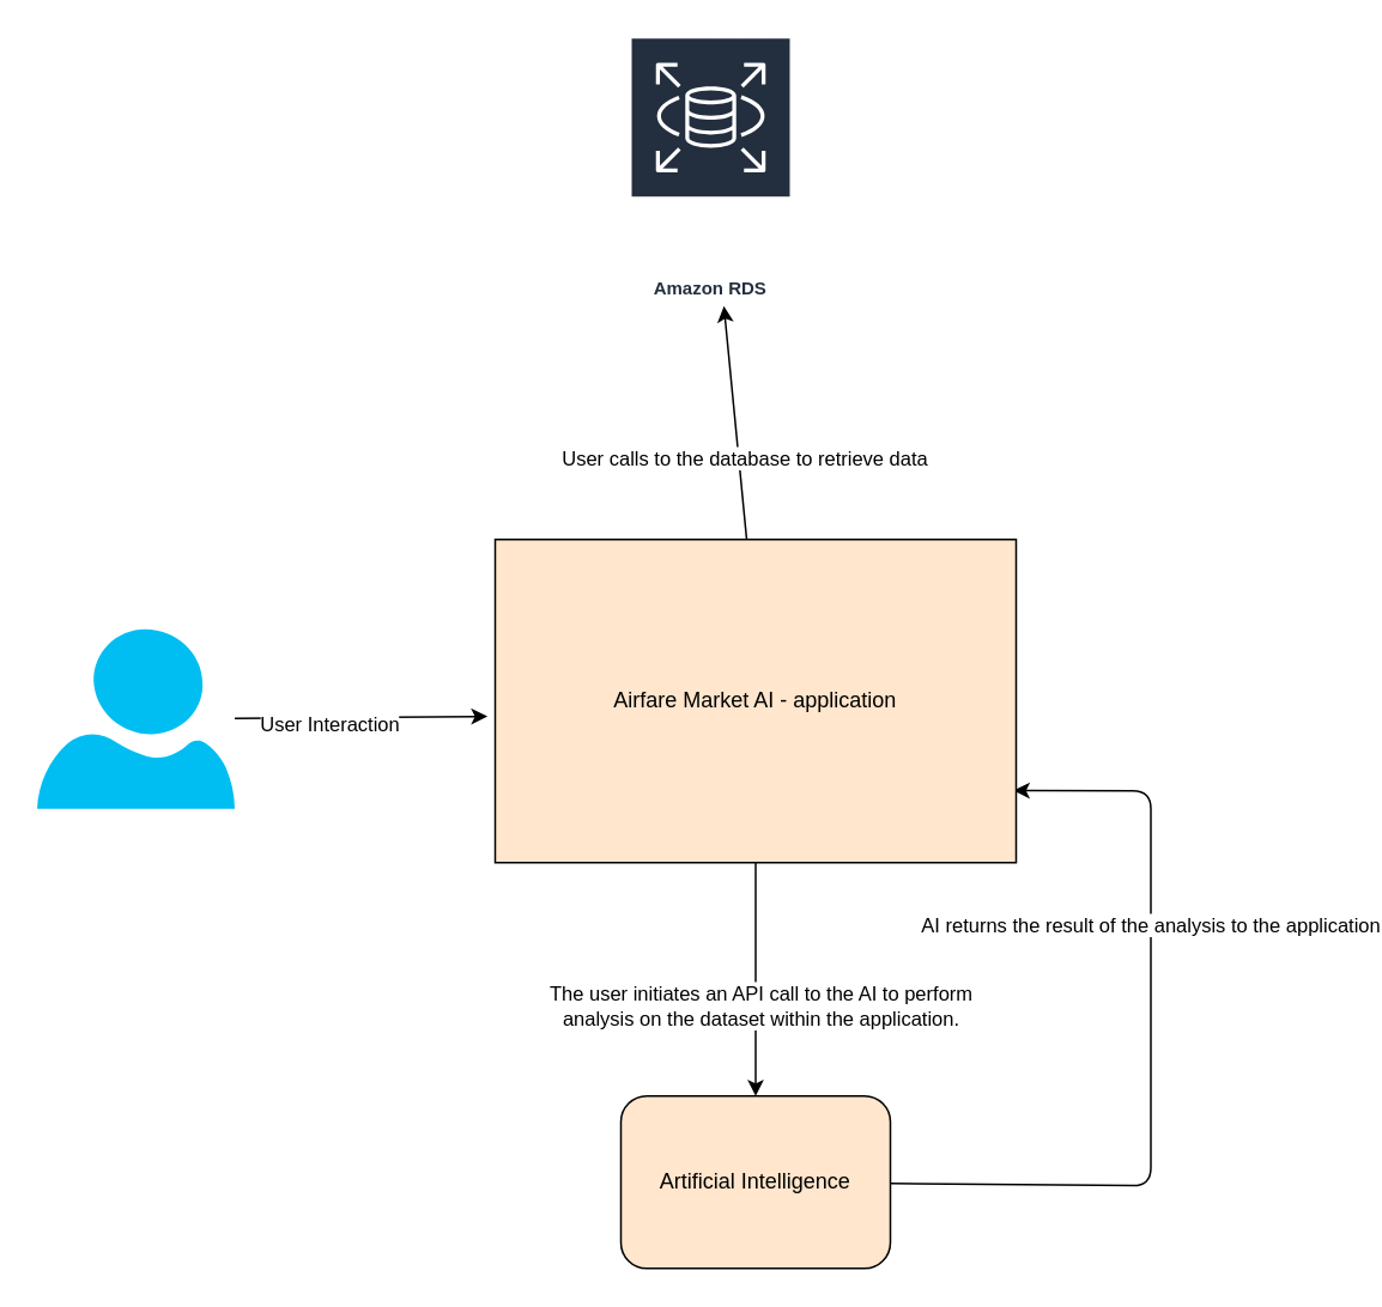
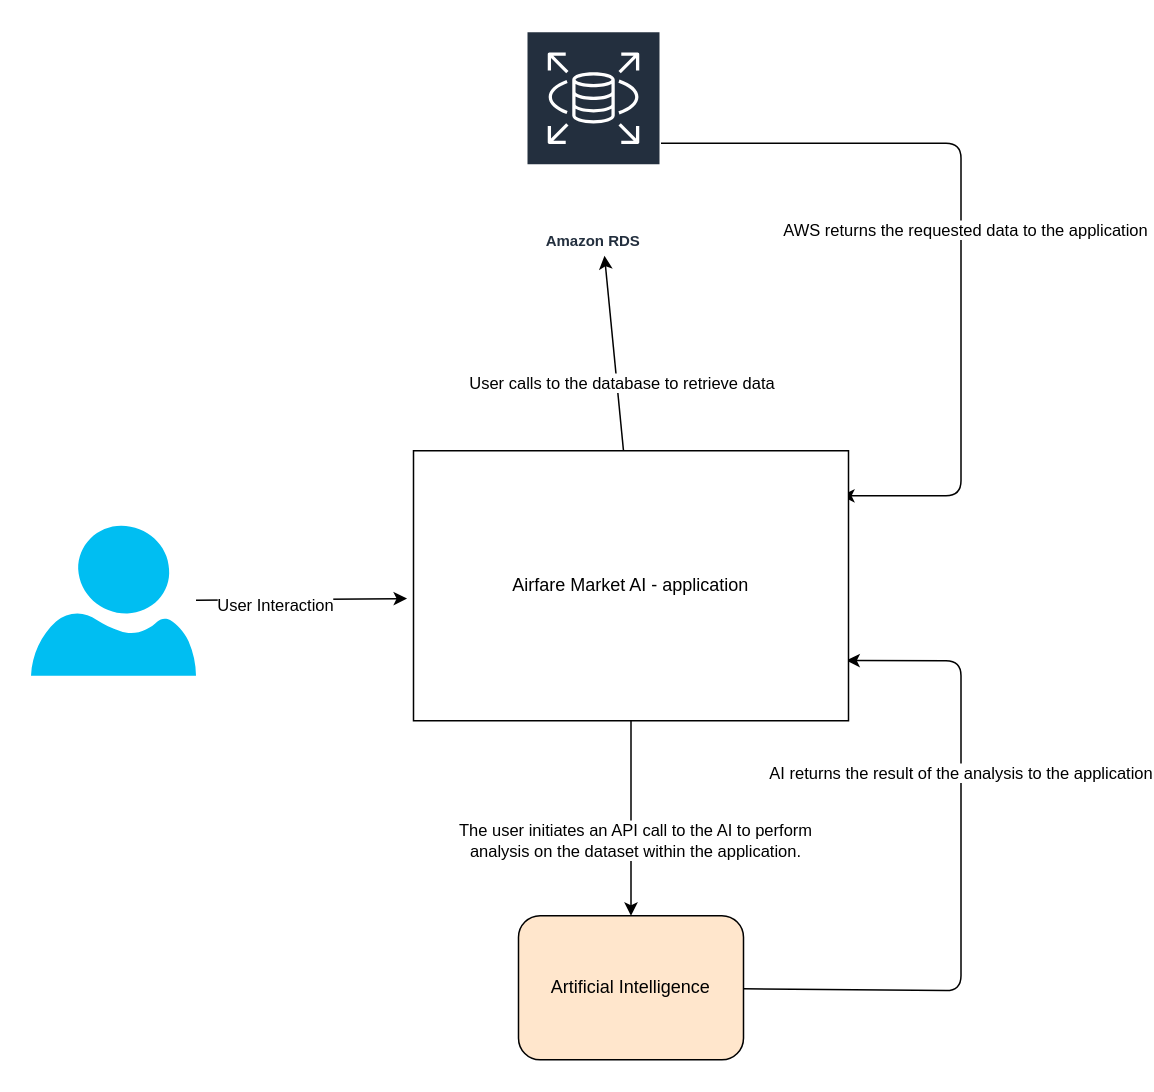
+ <mxCell id="5" style="edgeStyle=none;html=1;entryX=0.983;entryY=0.167;entryDx=0;entryDy=0;entryPerimeter=0;" edge="1" parent="1" source="7" target="15"><mxGeometry relative="1" as="geometry"><mxPoint x="570" y="330" as="targetPoint" /><Array as="points"><mxPoint x="640" y="95" /><mxPoint x="640" y="330" /></Array></mxGeometry></mxCell>
+ <mxCell id="6" value="AWS returns the requested data to the application" style="edgeLabel;html=1;align=center;verticalAlign=middle;resizable=0;points=[];" vertex="1" connectable="0" parent="5"><mxGeometry x="0.09" y="2" relative="1" as="geometry"><mxPoint y="-24" as="offset" /></mxGeometry></mxCell>
- <mxCell id="15" value="Airfare Market AI - application" style="rounded=0;whiteSpace=wrap;html=1;fillColor=#ffe6cc;" vertex="1" parent="1"><mxGeometry x="275" y="300" width="290" height="180" as="geometry" /></mxCell>
+ <mxCell id="15" value="Airfare Market AI - application" style="rounded=0;whiteSpace=wrap;html=1;" vertex="1" parent="1"><mxGeometry x="275" y="300" width="290" height="180" as="geometry" /></mxCell>
